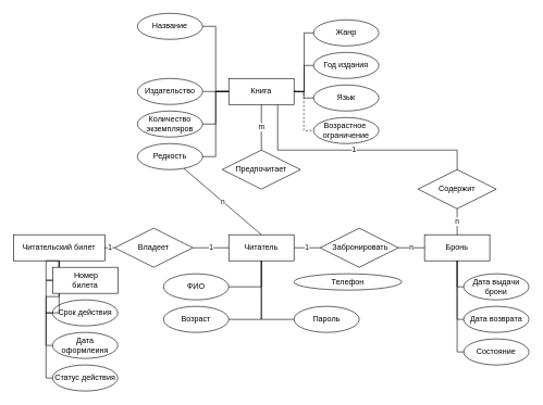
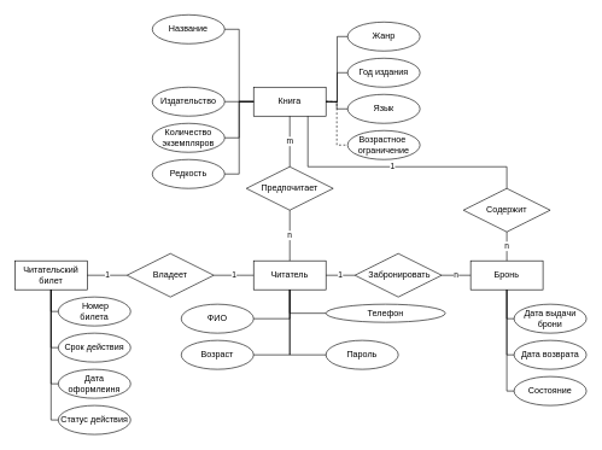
- <mxCell id="36" value="n" style="endArrow=none;html=1;rounded=0;exitX=0.5;exitY=0;exitDx=0;exitDy=0;" parent="1" source="7" target="52" edge="1"><mxGeometry width="50" height="50" relative="1" as="geometry"><mxPoint x="190" y="290" as="sourcePoint" /><mxPoint x="240" y="240" as="targetPoint" /></mxGeometry></mxCell>
+ <mxCell id="36" value="n" style="endArrow=none;html=1;rounded=0;entryX=0.5;entryY=1;entryDx=0;entryDy=0;exitX=0.5;exitY=0;exitDx=0;exitDy=0;" parent="1" source="7" target="34" edge="1"><mxGeometry width="50" height="50" relative="1" as="geometry"><mxPoint x="190" y="290" as="sourcePoint" /><mxPoint x="240" y="240" as="targetPoint" /></mxGeometry></mxCell>
- <mxCell id="2" value="Читательский билет" style="whiteSpace=wrap;html=1;align=center;" parent="1" vertex="1"><mxGeometry x="20" y="360" width="140" height="40" as="geometry" /></mxCell>
+ <mxCell id="2" value="Читательский билет" style="whiteSpace=wrap;html=1;align=center;" parent="1" vertex="1"><mxGeometry x="20" y="360" width="100" height="40" as="geometry" /></mxCell>
- <mxCell id="54" value="&amp;nbsp;Номер&lt;br&gt;билета" style="whiteSpace=wrap;html=1;align=center;rounded=0;" vertex="1" parent="1"><mxGeometry x="80" y="410" width="100" height="40" as="geometry" /></mxCell>
+ <mxCell id="54" value="&amp;nbsp;Номер&lt;br&gt;билета" style="ellipse;whiteSpace=wrap;html=1;align=center;" vertex="1" parent="1"><mxGeometry x="80" y="410" width="100" height="40" as="geometry" /></mxCell>
+ <mxCell id="13" value="" style="endArrow=none;html=1;rounded=0;entryX=0.5;entryY=1;entryDx=0;entryDy=0;exitX=0;exitY=0.5;exitDx=0;exitDy=0;edgeStyle=orthogonalEdgeStyle;" parent="1" source="8" target="7" edge="1"><mxGeometry width="50" height="50" relative="1" as="geometry"><mxPoint x="370" y="555" as="sourcePoint" /><mxPoint x="420" y="505" as="targetPoint" /></mxGeometry></mxCell>
